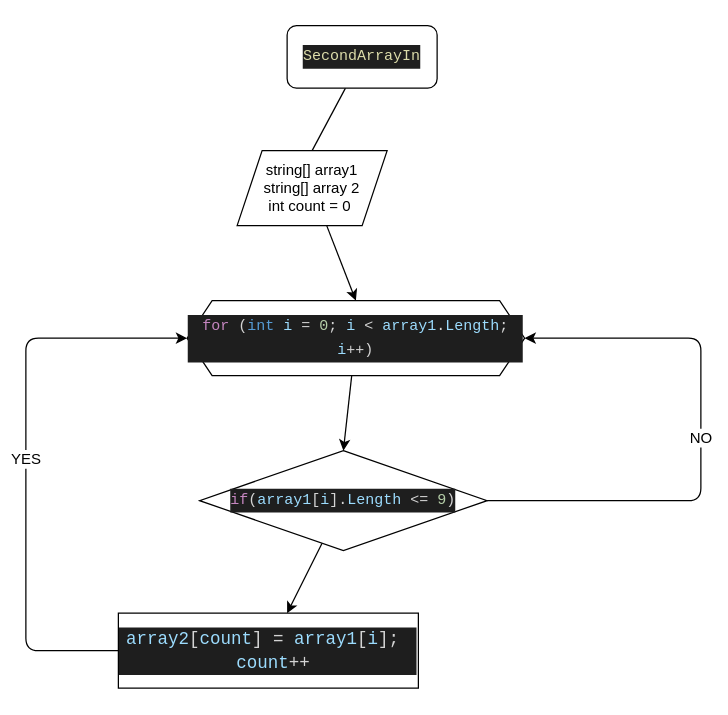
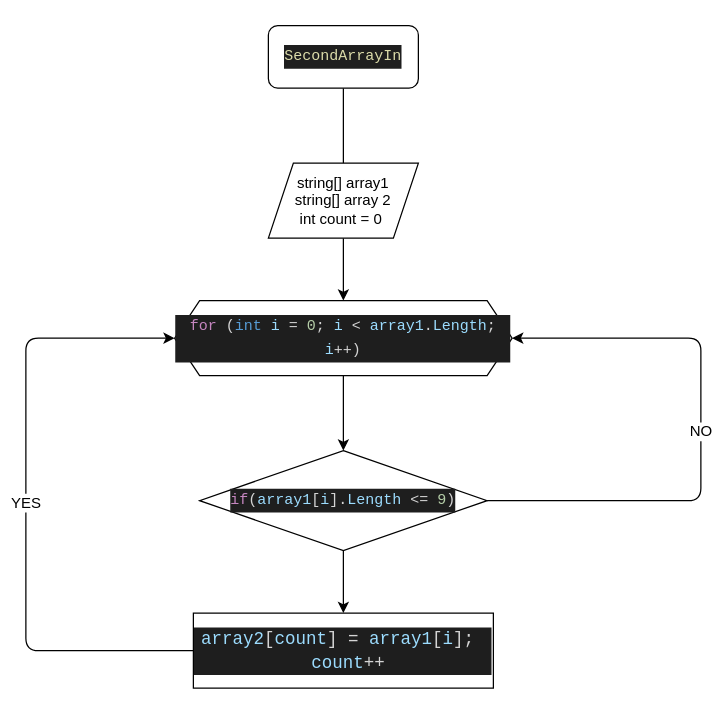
- <mxCell id="3" value="&lt;div style=&quot;color: rgb(212 , 212 , 212) ; background-color: rgb(30 , 30 , 30) ; font-family: &amp;#34;consolas&amp;#34; , &amp;#34;courier new&amp;#34; , monospace ; line-height: 19px&quot;&gt;&lt;span style=&quot;color: rgb(220 , 220 , 170)&quot;&gt;&lt;font style=&quot;font-size: 12px&quot;&gt;SecondArrayIn&lt;/font&gt;&lt;/span&gt;&lt;/div&gt;" style="rounded=1;whiteSpace=wrap;html=1;" parent="1" vertex="1"><mxGeometry x="229" y="20" width="120" height="50" as="geometry" /></mxCell>
+ <mxCell id="3" value="&lt;div style=&quot;color: rgb(212 , 212 , 212) ; background-color: rgb(30 , 30 , 30) ; font-family: &amp;#34;consolas&amp;#34; , &amp;#34;courier new&amp;#34; , monospace ; line-height: 19px&quot;&gt;&lt;span style=&quot;color: rgb(220 , 220 , 170)&quot;&gt;&lt;font style=&quot;font-size: 12px&quot;&gt;SecondArrayIn&lt;/font&gt;&lt;/span&gt;&lt;/div&gt;" style="rounded=1;whiteSpace=wrap;html=1;" parent="1" vertex="1"><mxGeometry x="214" y="20" width="120" height="50" as="geometry" /></mxCell>
- <mxCell id="5" value="string[] array1&lt;br&gt;string[] array 2&lt;br&gt;int count = 0&amp;nbsp;" style="shape=parallelogram;perimeter=parallelogramPerimeter;whiteSpace=wrap;html=1;fixedSize=1;" vertex="1" parent="1"><mxGeometry x="189" y="120" width="120" height="60" as="geometry" /></mxCell>
+ <mxCell id="5" value="string[] array1&lt;br&gt;string[] array 2&lt;br&gt;int count = 0&amp;nbsp;" style="shape=parallelogram;perimeter=parallelogramPerimeter;whiteSpace=wrap;html=1;fixedSize=1;" vertex="1" parent="1"><mxGeometry x="214" y="130" width="120" height="60" as="geometry" /></mxCell>
- <mxCell id="7" value="&lt;p style=&quot;background-color: rgb(30 , 30 , 30) ; font-family: &amp;#34;consolas&amp;#34; , &amp;#34;courier new&amp;#34; , monospace ; line-height: 19px ; color: rgb(212 , 212 , 212)&quot;&gt;&lt;font style=&quot;font-size: 12px&quot;&gt;&lt;span style=&quot;color: rgb(197 , 134 , 192)&quot;&gt;for&lt;/span&gt; (&lt;span style=&quot;color: rgb(86 , 156 , 214)&quot;&gt;int&lt;/span&gt; &lt;span style=&quot;color: rgb(156 , 220 , 254)&quot;&gt;i&lt;/span&gt; = &lt;span style=&quot;color: rgb(181 , 206 , 168)&quot;&gt;0&lt;/span&gt;; &lt;span style=&quot;color: rgb(156 , 220 , 254)&quot;&gt;i&lt;/span&gt; &amp;lt; &lt;span style=&quot;color: rgb(156 , 220 , 254)&quot;&gt;array1&lt;/span&gt;.&lt;span style=&quot;color: rgb(156 , 220 , 254)&quot;&gt;Length&lt;/span&gt;; &lt;span style=&quot;color: rgb(156 , 220 , 254)&quot;&gt;i&lt;/span&gt;++)&lt;/font&gt;&lt;/p&gt;" style="shape=hexagon;perimeter=hexagonPerimeter2;whiteSpace=wrap;html=1;fixedSize=1;" vertex="1" parent="1"><mxGeometry x="149" y="240" width="270" height="60" as="geometry" /></mxCell>
+ <mxCell id="7" value="&lt;p style=&quot;background-color: rgb(30 , 30 , 30) ; font-family: &amp;#34;consolas&amp;#34; , &amp;#34;courier new&amp;#34; , monospace ; line-height: 19px ; color: rgb(212 , 212 , 212)&quot;&gt;&lt;font style=&quot;font-size: 12px&quot;&gt;&lt;span style=&quot;color: rgb(197 , 134 , 192)&quot;&gt;for&lt;/span&gt; (&lt;span style=&quot;color: rgb(86 , 156 , 214)&quot;&gt;int&lt;/span&gt; &lt;span style=&quot;color: rgb(156 , 220 , 254)&quot;&gt;i&lt;/span&gt; = &lt;span style=&quot;color: rgb(181 , 206 , 168)&quot;&gt;0&lt;/span&gt;; &lt;span style=&quot;color: rgb(156 , 220 , 254)&quot;&gt;i&lt;/span&gt; &amp;lt; &lt;span style=&quot;color: rgb(156 , 220 , 254)&quot;&gt;array1&lt;/span&gt;.&lt;span style=&quot;color: rgb(156 , 220 , 254)&quot;&gt;Length&lt;/span&gt;; &lt;span style=&quot;color: rgb(156 , 220 , 254)&quot;&gt;i&lt;/span&gt;++)&lt;/font&gt;&lt;/p&gt;" style="shape=hexagon;perimeter=hexagonPerimeter2;whiteSpace=wrap;html=1;fixedSize=1;" vertex="1" parent="1"><mxGeometry x="139" y="240" width="270" height="60" as="geometry" /></mxCell>
- <mxCell id="12" value="&lt;div style=&quot;color: rgb(212 , 212 , 212) ; background-color: rgb(30 , 30 , 30) ; font-family: &amp;#34;consolas&amp;#34; , &amp;#34;courier new&amp;#34; , monospace ; font-size: 14px ; line-height: 19px&quot;&gt;&lt;div&gt;&lt;span style=&quot;color: #9cdcfe&quot;&gt;array2&lt;/span&gt;[&lt;span style=&quot;color: #9cdcfe&quot;&gt;count&lt;/span&gt;] = &lt;span style=&quot;color: #9cdcfe&quot;&gt;array1&lt;/span&gt;[&lt;span style=&quot;color: #9cdcfe&quot;&gt;i&lt;/span&gt;];&amp;nbsp; &amp;nbsp;&lt;span style=&quot;color: rgb(156 , 220 , 254)&quot;&gt;count&lt;/span&gt;++&lt;/div&gt;&lt;/div&gt;" style="rounded=0;whiteSpace=wrap;html=1;fontSize=12;" vertex="1" parent="1"><mxGeometry x="94" y="490" width="240" height="60" as="geometry" /></mxCell>
+ <mxCell id="12" value="&lt;div style=&quot;color: rgb(212 , 212 , 212) ; background-color: rgb(30 , 30 , 30) ; font-family: &amp;#34;consolas&amp;#34; , &amp;#34;courier new&amp;#34; , monospace ; font-size: 14px ; line-height: 19px&quot;&gt;&lt;div&gt;&lt;span style=&quot;color: #9cdcfe&quot;&gt;array2&lt;/span&gt;[&lt;span style=&quot;color: #9cdcfe&quot;&gt;count&lt;/span&gt;] = &lt;span style=&quot;color: #9cdcfe&quot;&gt;array1&lt;/span&gt;[&lt;span style=&quot;color: #9cdcfe&quot;&gt;i&lt;/span&gt;];&amp;nbsp; &amp;nbsp;&lt;span style=&quot;color: rgb(156 , 220 , 254)&quot;&gt;count&lt;/span&gt;++&lt;/div&gt;&lt;/div&gt;" style="rounded=0;whiteSpace=wrap;html=1;fontSize=12;" vertex="1" parent="1"><mxGeometry x="154" y="490" width="240" height="60" as="geometry" /></mxCell>
